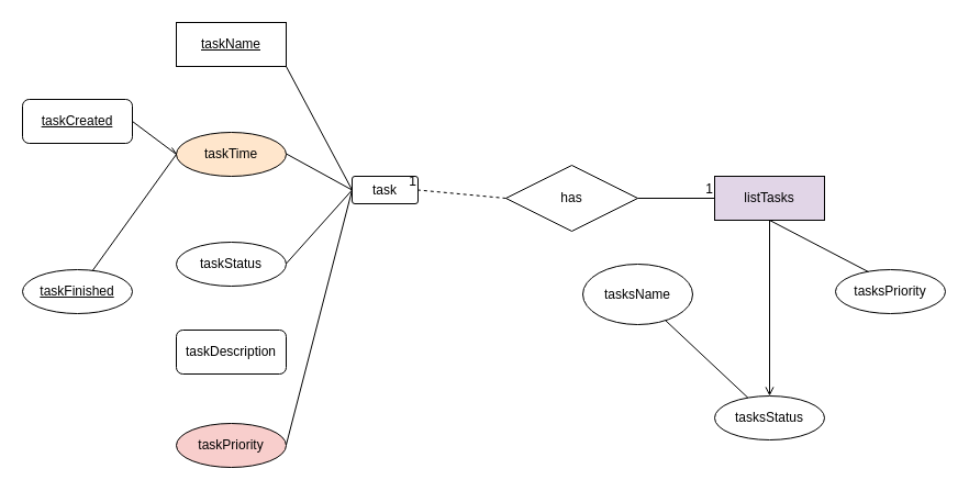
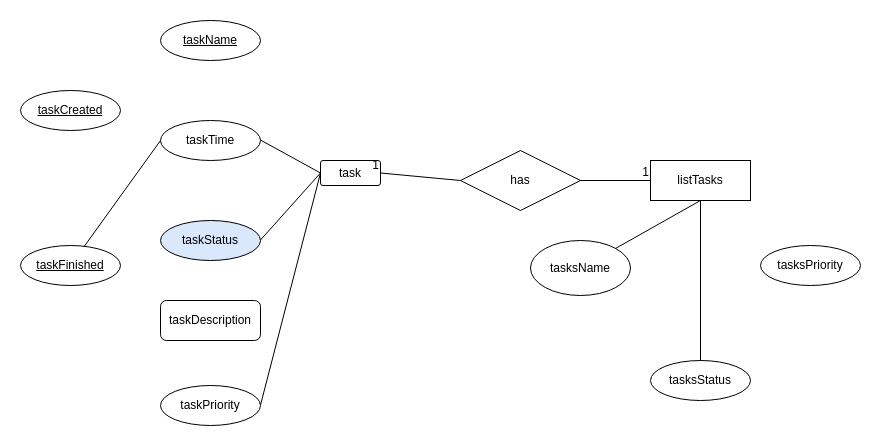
- <mxCell id="7" value="&lt;u&gt;taskName&lt;/u&gt;" style="whiteSpace=wrap;html=1;align=center;fontStyle=0;rounded=0;" vertex="1" parent="1"><mxGeometry x="160" y="20" width="100" height="40" as="geometry" /></mxCell>
+ <mxCell id="7" value="&lt;u&gt;taskName&lt;/u&gt;" style="ellipse;whiteSpace=wrap;html=1;align=center;fontStyle=0" vertex="1" parent="1"><mxGeometry x="160" y="20" width="100" height="40" as="geometry" /></mxCell>
- <mxCell id="10" value="taskCreated" style="whiteSpace=wrap;html=1;align=center;fontStyle=4;rounded=1;" vertex="1" parent="1"><mxGeometry x="20" y="90" width="100" height="40" as="geometry" /></mxCell>
+ <mxCell id="10" value="taskCreated" style="ellipse;whiteSpace=wrap;html=1;align=center;fontStyle=4;" vertex="1" parent="1"><mxGeometry x="20" y="90" width="100" height="40" as="geometry" /></mxCell>
- <mxCell id="19" value="" style="endArrow=none;html=1;rounded=0;entryX=0;entryY=0.5;entryDx=0;entryDy=0;exitX=1;exitY=1;exitDx=0;exitDy=0;" edge="1" parent="1" source="7" target="5"><mxGeometry relative="1" as="geometry"><mxPoint x="260" y="30" as="sourcePoint" /><mxPoint x="420" y="30" as="targetPoint" /></mxGeometry></mxCell>
- <mxCell id="23" value="" style="endArrow=none;html=1;rounded=0;entryX=-0.04;entryY=0.35;entryDx=0;entryDy=0;entryPerimeter=0;exitX=1;exitY=0.5;exitDx=0;exitDy=0;" edge="1" parent="1" source="10" target="8"><mxGeometry relative="1" as="geometry"><mxPoint x="110" y="109.5" as="sourcePoint" /><mxPoint x="270" y="109.5" as="targetPoint" /><Array as="points"><mxPoint x="160" y="140" /></Array></mxGeometry></mxCell>
- <mxCell id="8" value="taskTime" style="ellipse;whiteSpace=wrap;html=1;align=center;fontStyle=0;fillColor=#ffe6cc;" vertex="1" parent="1"><mxGeometry x="160" y="120" width="100" height="40" as="geometry" /></mxCell>
+ <mxCell id="8" value="taskTime" style="ellipse;whiteSpace=wrap;html=1;align=center;fontStyle=0" vertex="1" parent="1"><mxGeometry x="160" y="120" width="100" height="40" as="geometry" /></mxCell>
- <mxCell id="17" value="" style="endArrow=none;html=1;rounded=0;exitX=0;exitY=0.5;exitDx=0;exitDy=0;entryX=1;entryY=0.5;entryDx=0;entryDy=0;dashed=1;" edge="1" parent="1" source="4" target="5"><mxGeometry relative="1" as="geometry"><mxPoint x="420" y="110" as="sourcePoint" /><mxPoint x="400" y="170" as="targetPoint" /></mxGeometry></mxCell>
+ <mxCell id="17" value="" style="endArrow=none;html=1;rounded=0;exitX=0;exitY=0.5;exitDx=0;exitDy=0;entryX=1;entryY=0.5;entryDx=0;entryDy=0;" edge="1" parent="1" source="4" target="5"><mxGeometry relative="1" as="geometry"><mxPoint x="420" y="110" as="sourcePoint" /><mxPoint x="400" y="170" as="targetPoint" /></mxGeometry></mxCell>
- <mxCell id="6" value="listTasks" style="whiteSpace=wrap;html=1;align=center;fontStyle=0;fillColor=#e1d5e7;" vertex="1" parent="1"><mxGeometry x="650" y="160" width="100" height="40" as="geometry" /></mxCell>
+ <mxCell id="6" value="listTasks" style="whiteSpace=wrap;html=1;align=center;fontStyle=0" vertex="1" parent="1"><mxGeometry x="650" y="160" width="100" height="40" as="geometry" /></mxCell>
- <mxCell id="27" value="" style="endArrow=none;html=1;rounded=0;exitX=0.5;exitY=1;exitDx=0;exitDy=0;entryX=0.3;entryY=0.05;entryDx=0;entryDy=0;entryPerimeter=0;" edge="1" parent="1" source="6" target="13"><mxGeometry relative="1" as="geometry"><mxPoint x="740" y="210" as="sourcePoint" /><mxPoint x="900" y="210" as="targetPoint" /></mxGeometry></mxCell>
- <mxCell id="9" value="taskStatus" style="ellipse;whiteSpace=wrap;html=1;align=center;fontStyle=0" vertex="1" parent="1"><mxGeometry x="160" y="220" width="100" height="40" as="geometry" /></mxCell>
+ <mxCell id="9" value="taskStatus" style="ellipse;whiteSpace=wrap;html=1;align=center;fontStyle=0;fillColor=#dae8fc;" vertex="1" parent="1"><mxGeometry x="160" y="220" width="100" height="40" as="geometry" /></mxCell>
- <mxCell id="25" value="" style="endArrow=none;html=1;rounded=0;" edge="1" parent="1" source="12" target="14"><mxGeometry relative="1" as="geometry"><mxPoint x="500" y="210" as="sourcePoint" /><mxPoint x="660" y="210" as="targetPoint" /></mxGeometry></mxCell>
+ <mxCell id="25" value="" style="endArrow=none;html=1;rounded=0;entryX=0.5;entryY=1;entryDx=0;entryDy=0;" edge="1" parent="1" source="12" target="6"><mxGeometry relative="1" as="geometry"><mxPoint x="500" y="210" as="sourcePoint" /><mxPoint x="660" y="210" as="targetPoint" /></mxGeometry></mxCell>
- <mxCell id="26" value="" style="endArrow=open;html=1;rounded=0;entryX=0.5;entryY=0;entryDx=0;entryDy=0;exitX=0.5;exitY=1;exitDx=0;exitDy=0;" edge="1" parent="1" source="6" target="14"><mxGeometry relative="1" as="geometry"><mxPoint x="700" y="210" as="sourcePoint" /><mxPoint x="890" y="280" as="targetPoint" /></mxGeometry></mxCell>
+ <mxCell id="26" value="" style="endArrow=none;html=1;rounded=0;entryX=0.5;entryY=0;entryDx=0;entryDy=0;exitX=0.5;exitY=1;exitDx=0;exitDy=0;" edge="1" parent="1" source="6" target="14"><mxGeometry relative="1" as="geometry"><mxPoint x="700" y="210" as="sourcePoint" /><mxPoint x="890" y="280" as="targetPoint" /></mxGeometry></mxCell>
- <mxCell id="3" value="taskPriority" style="ellipse;whiteSpace=wrap;html=1;align=center;fontStyle=0;fillColor=#f8cecc;" vertex="1" parent="1"><mxGeometry x="160" y="385" width="100" height="40" as="geometry" /></mxCell>
+ <mxCell id="3" value="taskPriority" style="ellipse;whiteSpace=wrap;html=1;align=center;fontStyle=0" vertex="1" parent="1"><mxGeometry x="160" y="385" width="100" height="40" as="geometry" /></mxCell>
